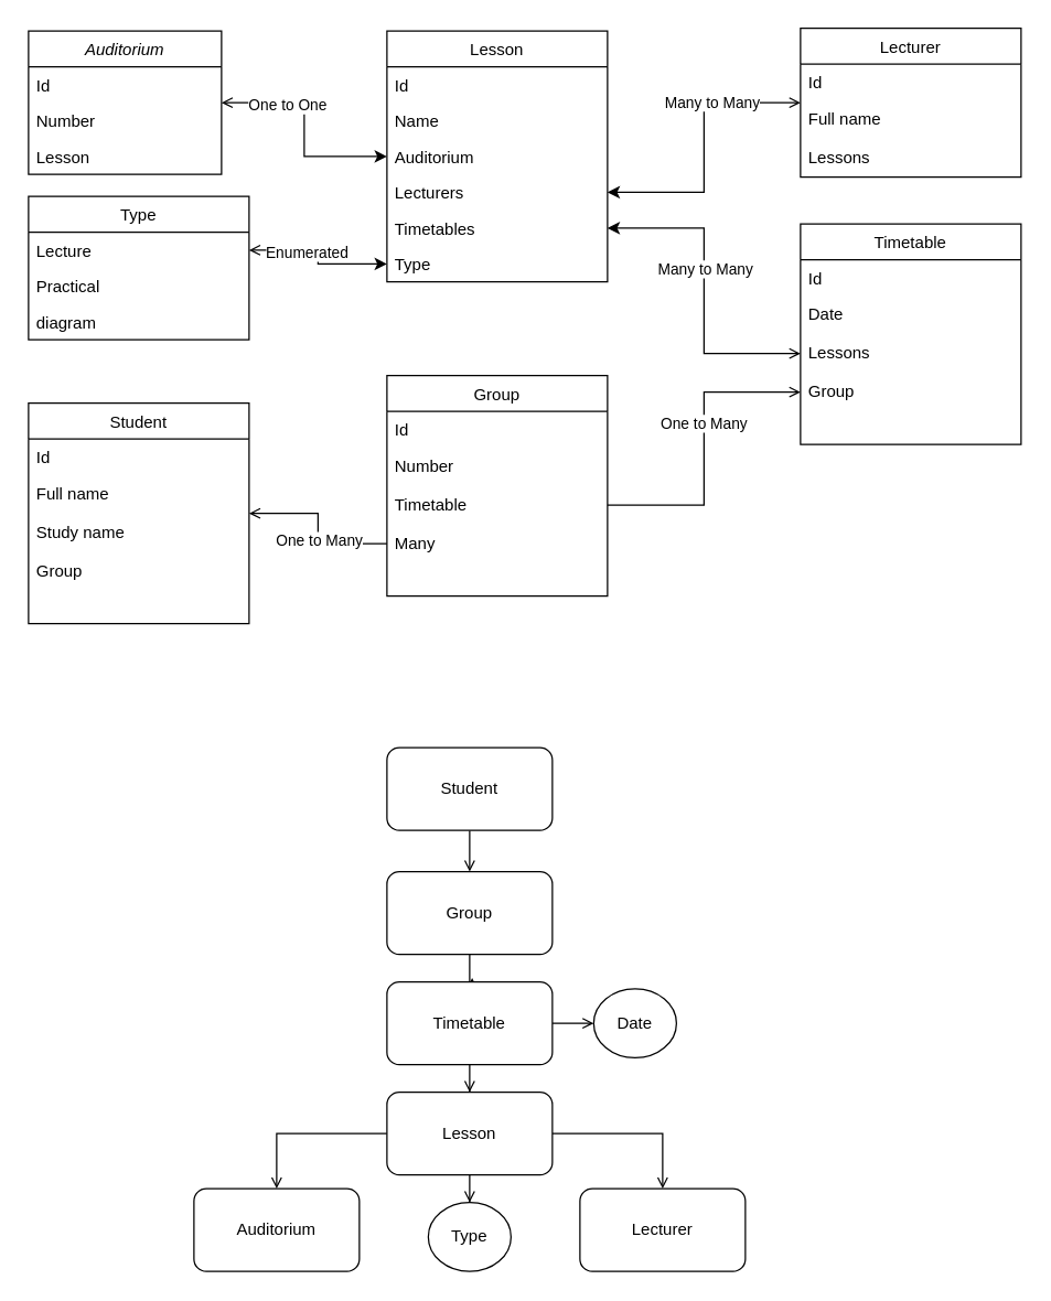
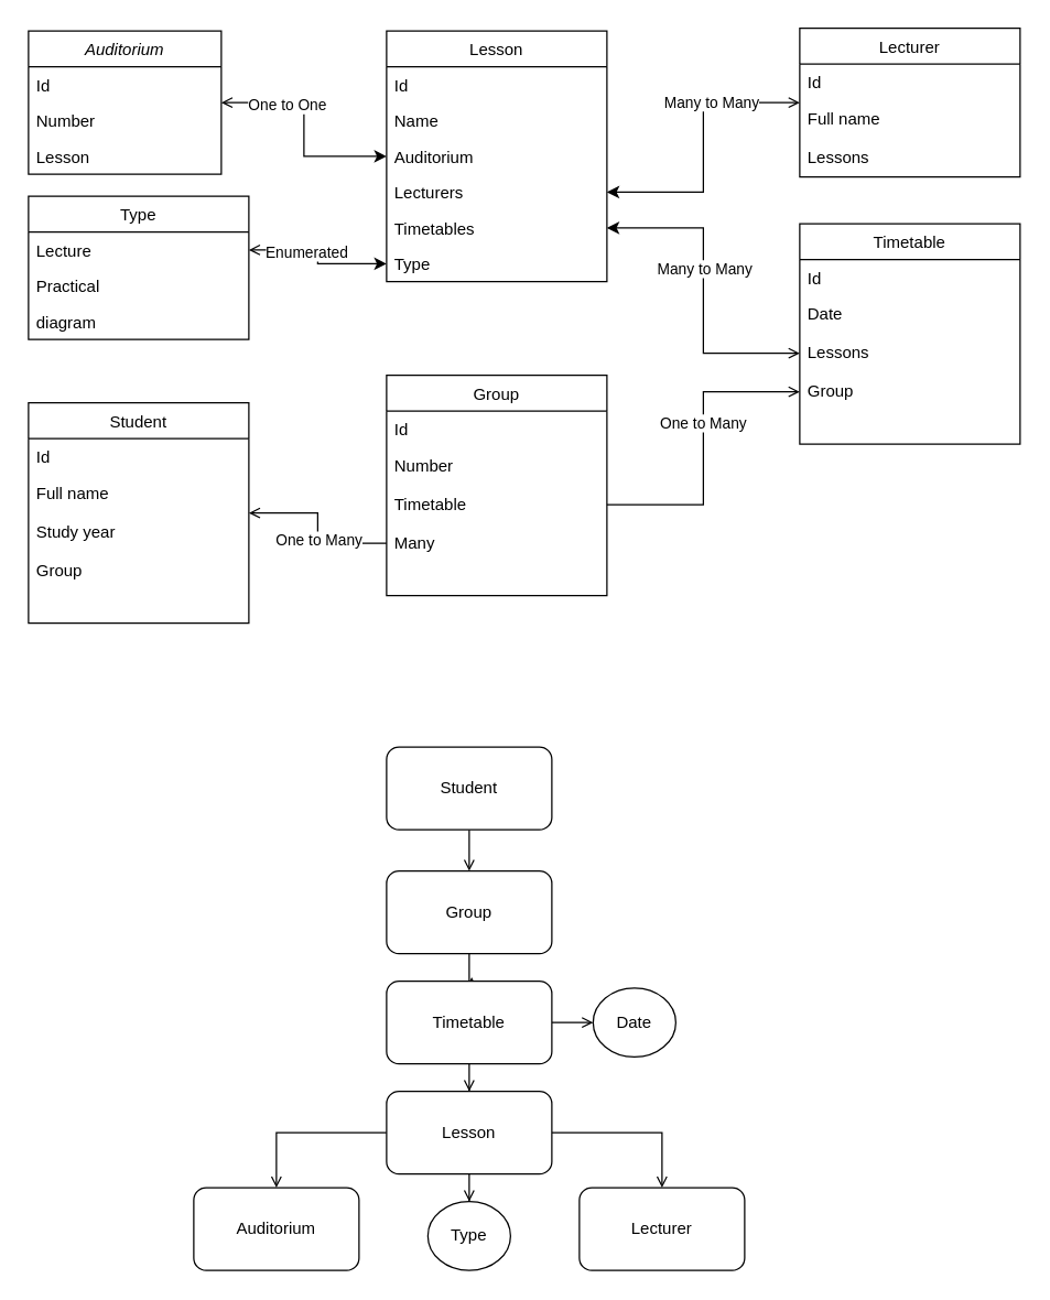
- <mxCell id="13" value="Study name" style="text;align=left;verticalAlign=top;spacingLeft=4;spacingRight=4;overflow=hidden;rotatable=0;points=[[0,0.5],[1,0.5]];portConstraint=eastwest;rounded=0;shadow=0;html=0;" vertex="1" parent="10"><mxGeometry y="80" width="160" height="28" as="geometry" /></mxCell>
+ <mxCell id="13" value="Study year" style="text;align=left;verticalAlign=top;spacingLeft=4;spacingRight=4;overflow=hidden;rotatable=0;points=[[0,0.5],[1,0.5]];portConstraint=eastwest;rounded=0;shadow=0;html=0;" vertex="1" parent="10"><mxGeometry y="80" width="160" height="28" as="geometry" /></mxCell>
